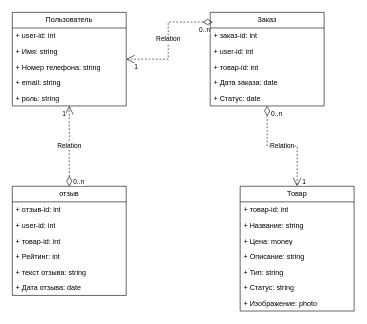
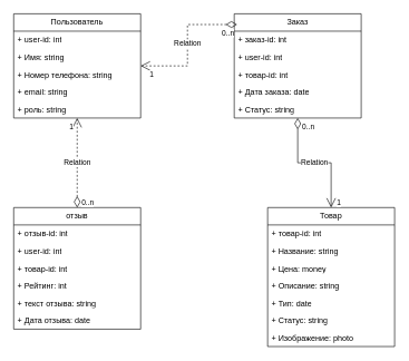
- <mxCell id="13" value="+ Статус: date" style="text;strokeColor=none;fillColor=none;align=left;verticalAlign=top;spacingLeft=4;spacingRight=4;overflow=hidden;rotatable=0;points=[[0,0.5],[1,0.5]];portConstraint=eastwest;whiteSpace=wrap;html=1;" vertex="1" parent="8"><mxGeometry y="130" width="190" height="26" as="geometry" /></mxCell>
+ <mxCell id="13" value="+ Статус: string" style="text;strokeColor=none;fillColor=none;align=left;verticalAlign=top;spacingLeft=4;spacingRight=4;overflow=hidden;rotatable=0;points=[[0,0.5],[1,0.5]];portConstraint=eastwest;whiteSpace=wrap;html=1;" vertex="1" parent="8"><mxGeometry y="130" width="190" height="26" as="geometry" /></mxCell>
- <mxCell id="35" value="Relation" style="endArrow=open;html=1;endSize=12;startArrow=diamondThin;startSize=14;startFill=0;edgeStyle=orthogonalEdgeStyle;rounded=0;entryX=0.5;entryY=0;entryDx=0;entryDy=0;dashed=1;" edge="1" parent="1" source="8" target="21"><mxGeometry relative="1" as="geometry"><mxPoint x="660" y="220" as="sourcePoint" /><mxPoint x="820" y="220" as="targetPoint" /></mxGeometry></mxCell>
+ <mxCell id="35" value="Relation" style="endArrow=open;html=1;endSize=12;startArrow=diamondThin;startSize=14;startFill=0;edgeStyle=orthogonalEdgeStyle;rounded=0;entryX=0.5;entryY=0;entryDx=0;entryDy=0;" edge="1" parent="1" source="8" target="21"><mxGeometry relative="1" as="geometry"><mxPoint x="660" y="220" as="sourcePoint" /><mxPoint x="820" y="220" as="targetPoint" /></mxGeometry></mxCell>
- <mxCell id="26" value="+ Тип: string" style="text;strokeColor=none;fillColor=none;align=left;verticalAlign=top;spacingLeft=4;spacingRight=4;overflow=hidden;rotatable=0;points=[[0,0.5],[1,0.5]];portConstraint=eastwest;whiteSpace=wrap;html=1;" vertex="1" parent="21"><mxGeometry y="130" width="190" height="26" as="geometry" /></mxCell>
+ <mxCell id="26" value="+ Тип: date" style="text;strokeColor=none;fillColor=none;align=left;verticalAlign=top;spacingLeft=4;spacingRight=4;overflow=hidden;rotatable=0;points=[[0,0.5],[1,0.5]];portConstraint=eastwest;whiteSpace=wrap;html=1;" vertex="1" parent="21"><mxGeometry y="130" width="190" height="26" as="geometry" /></mxCell>
